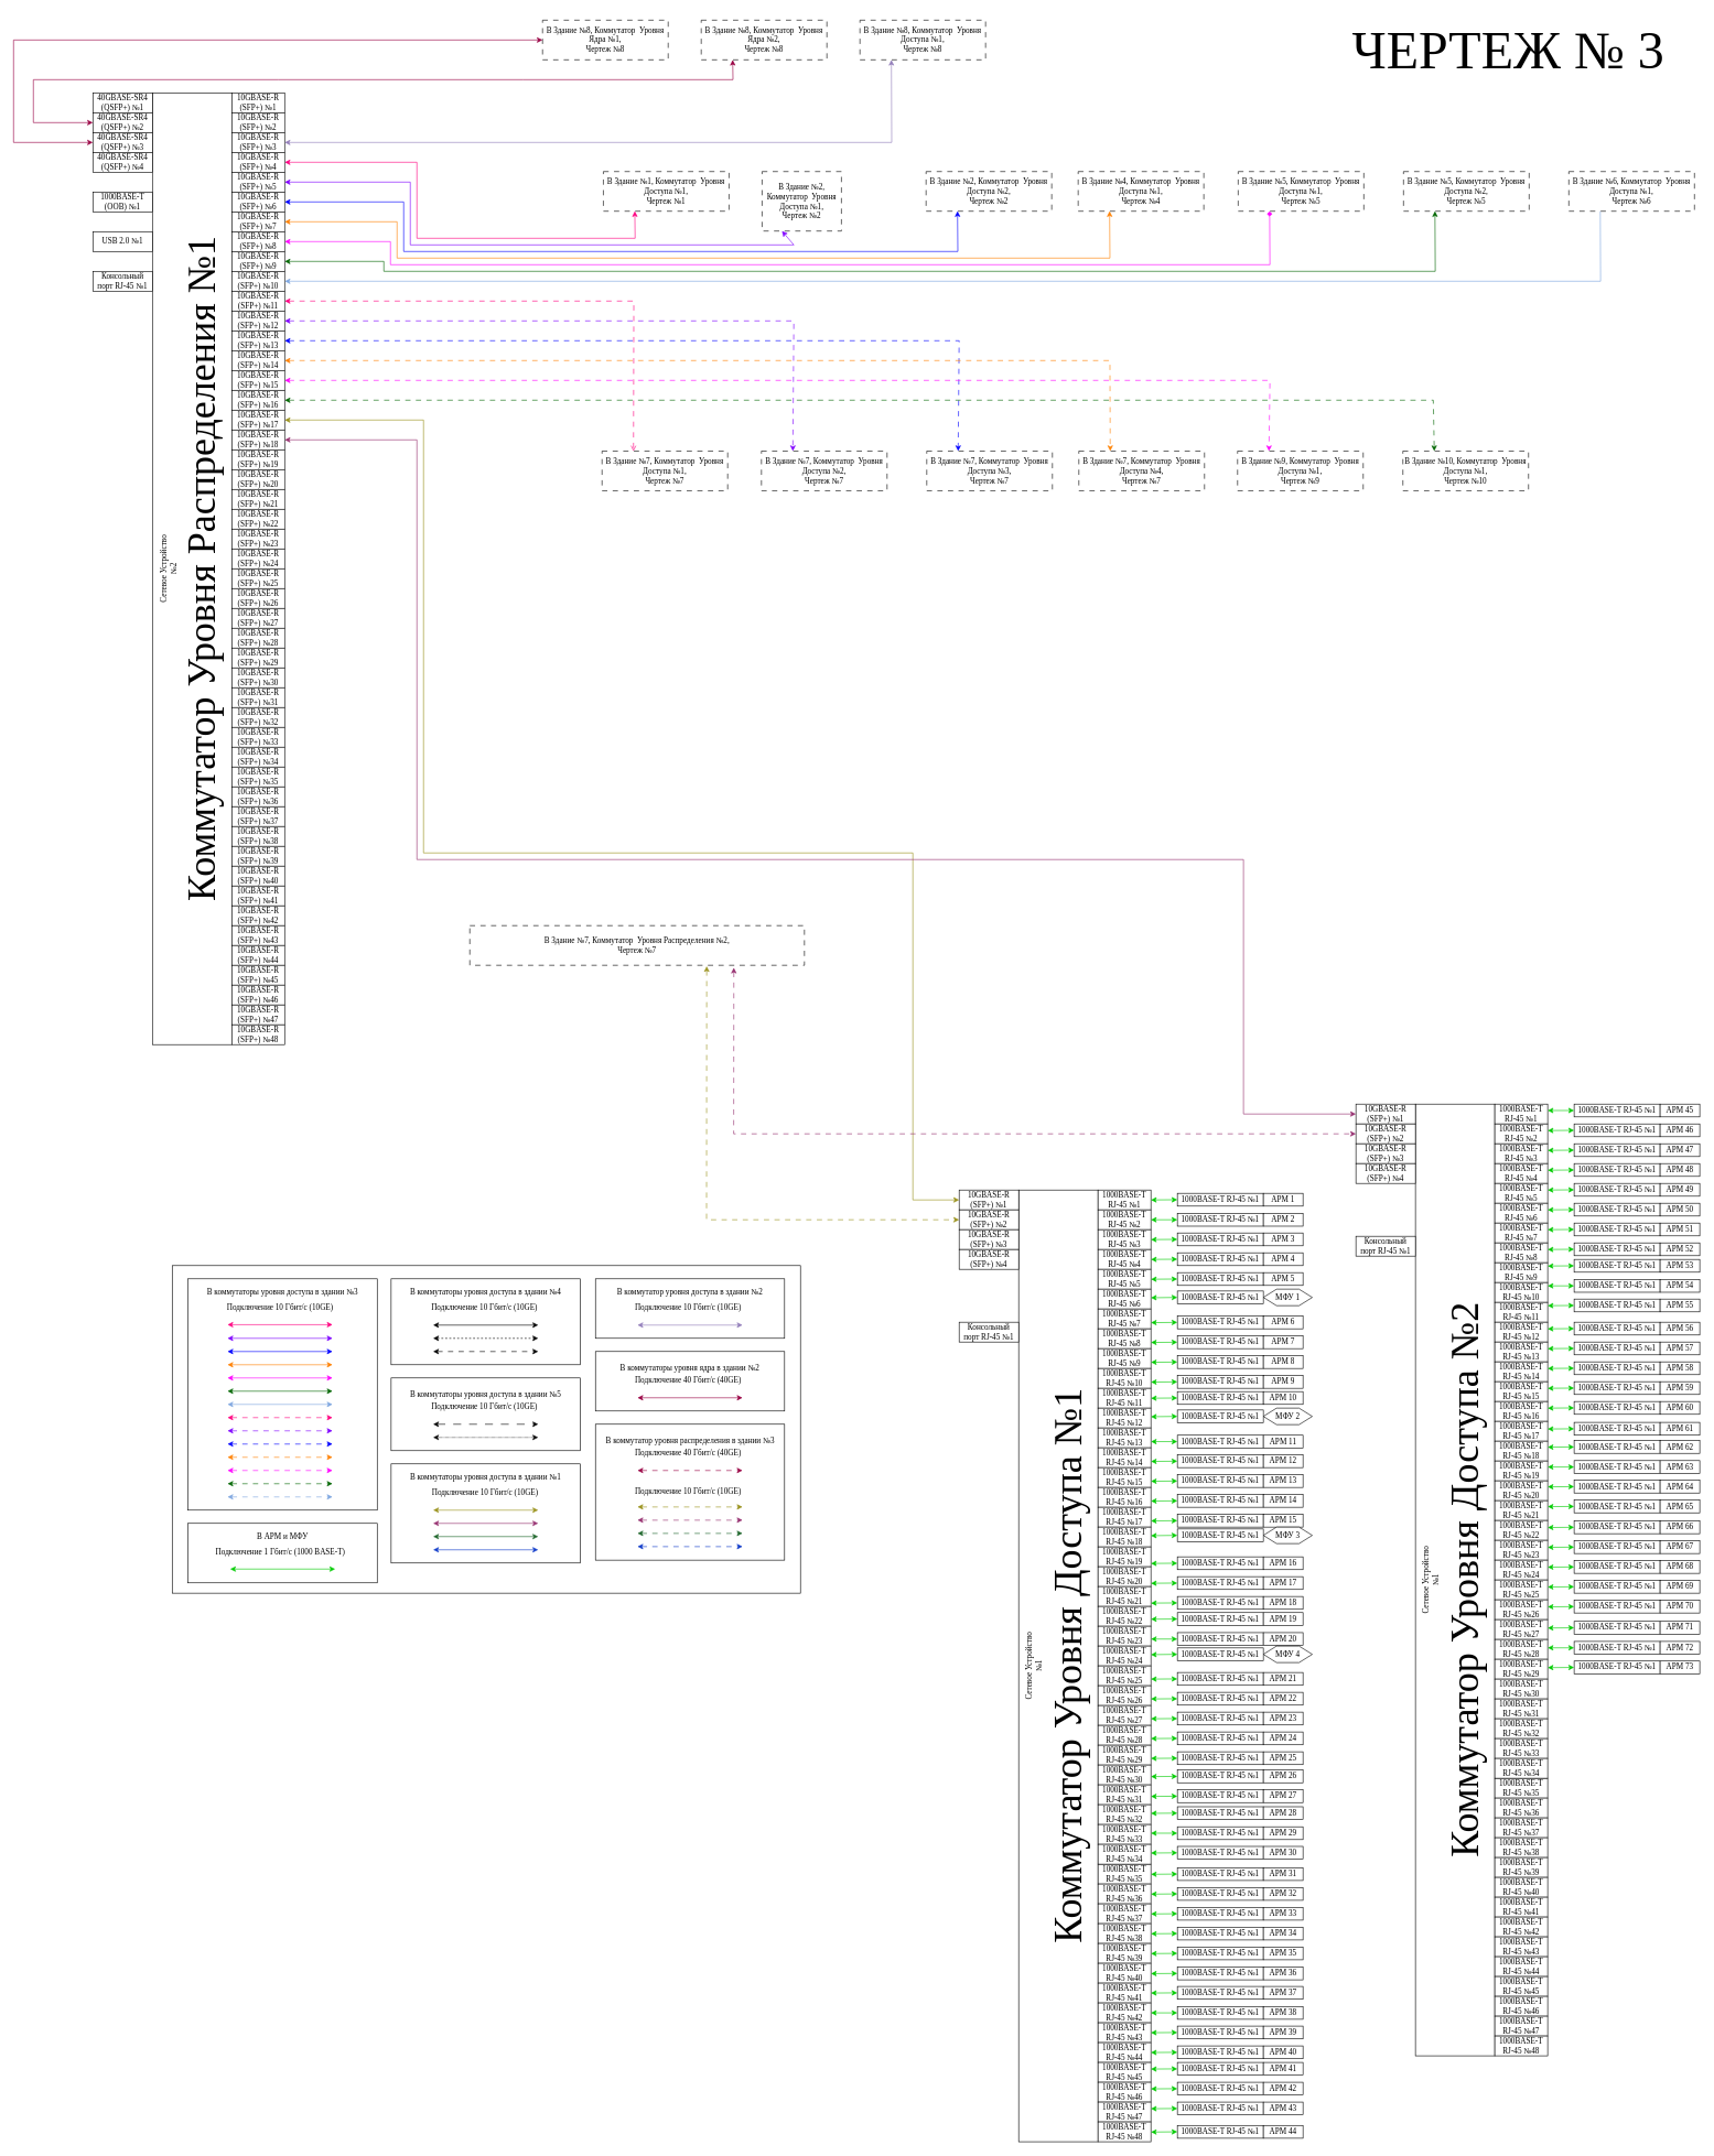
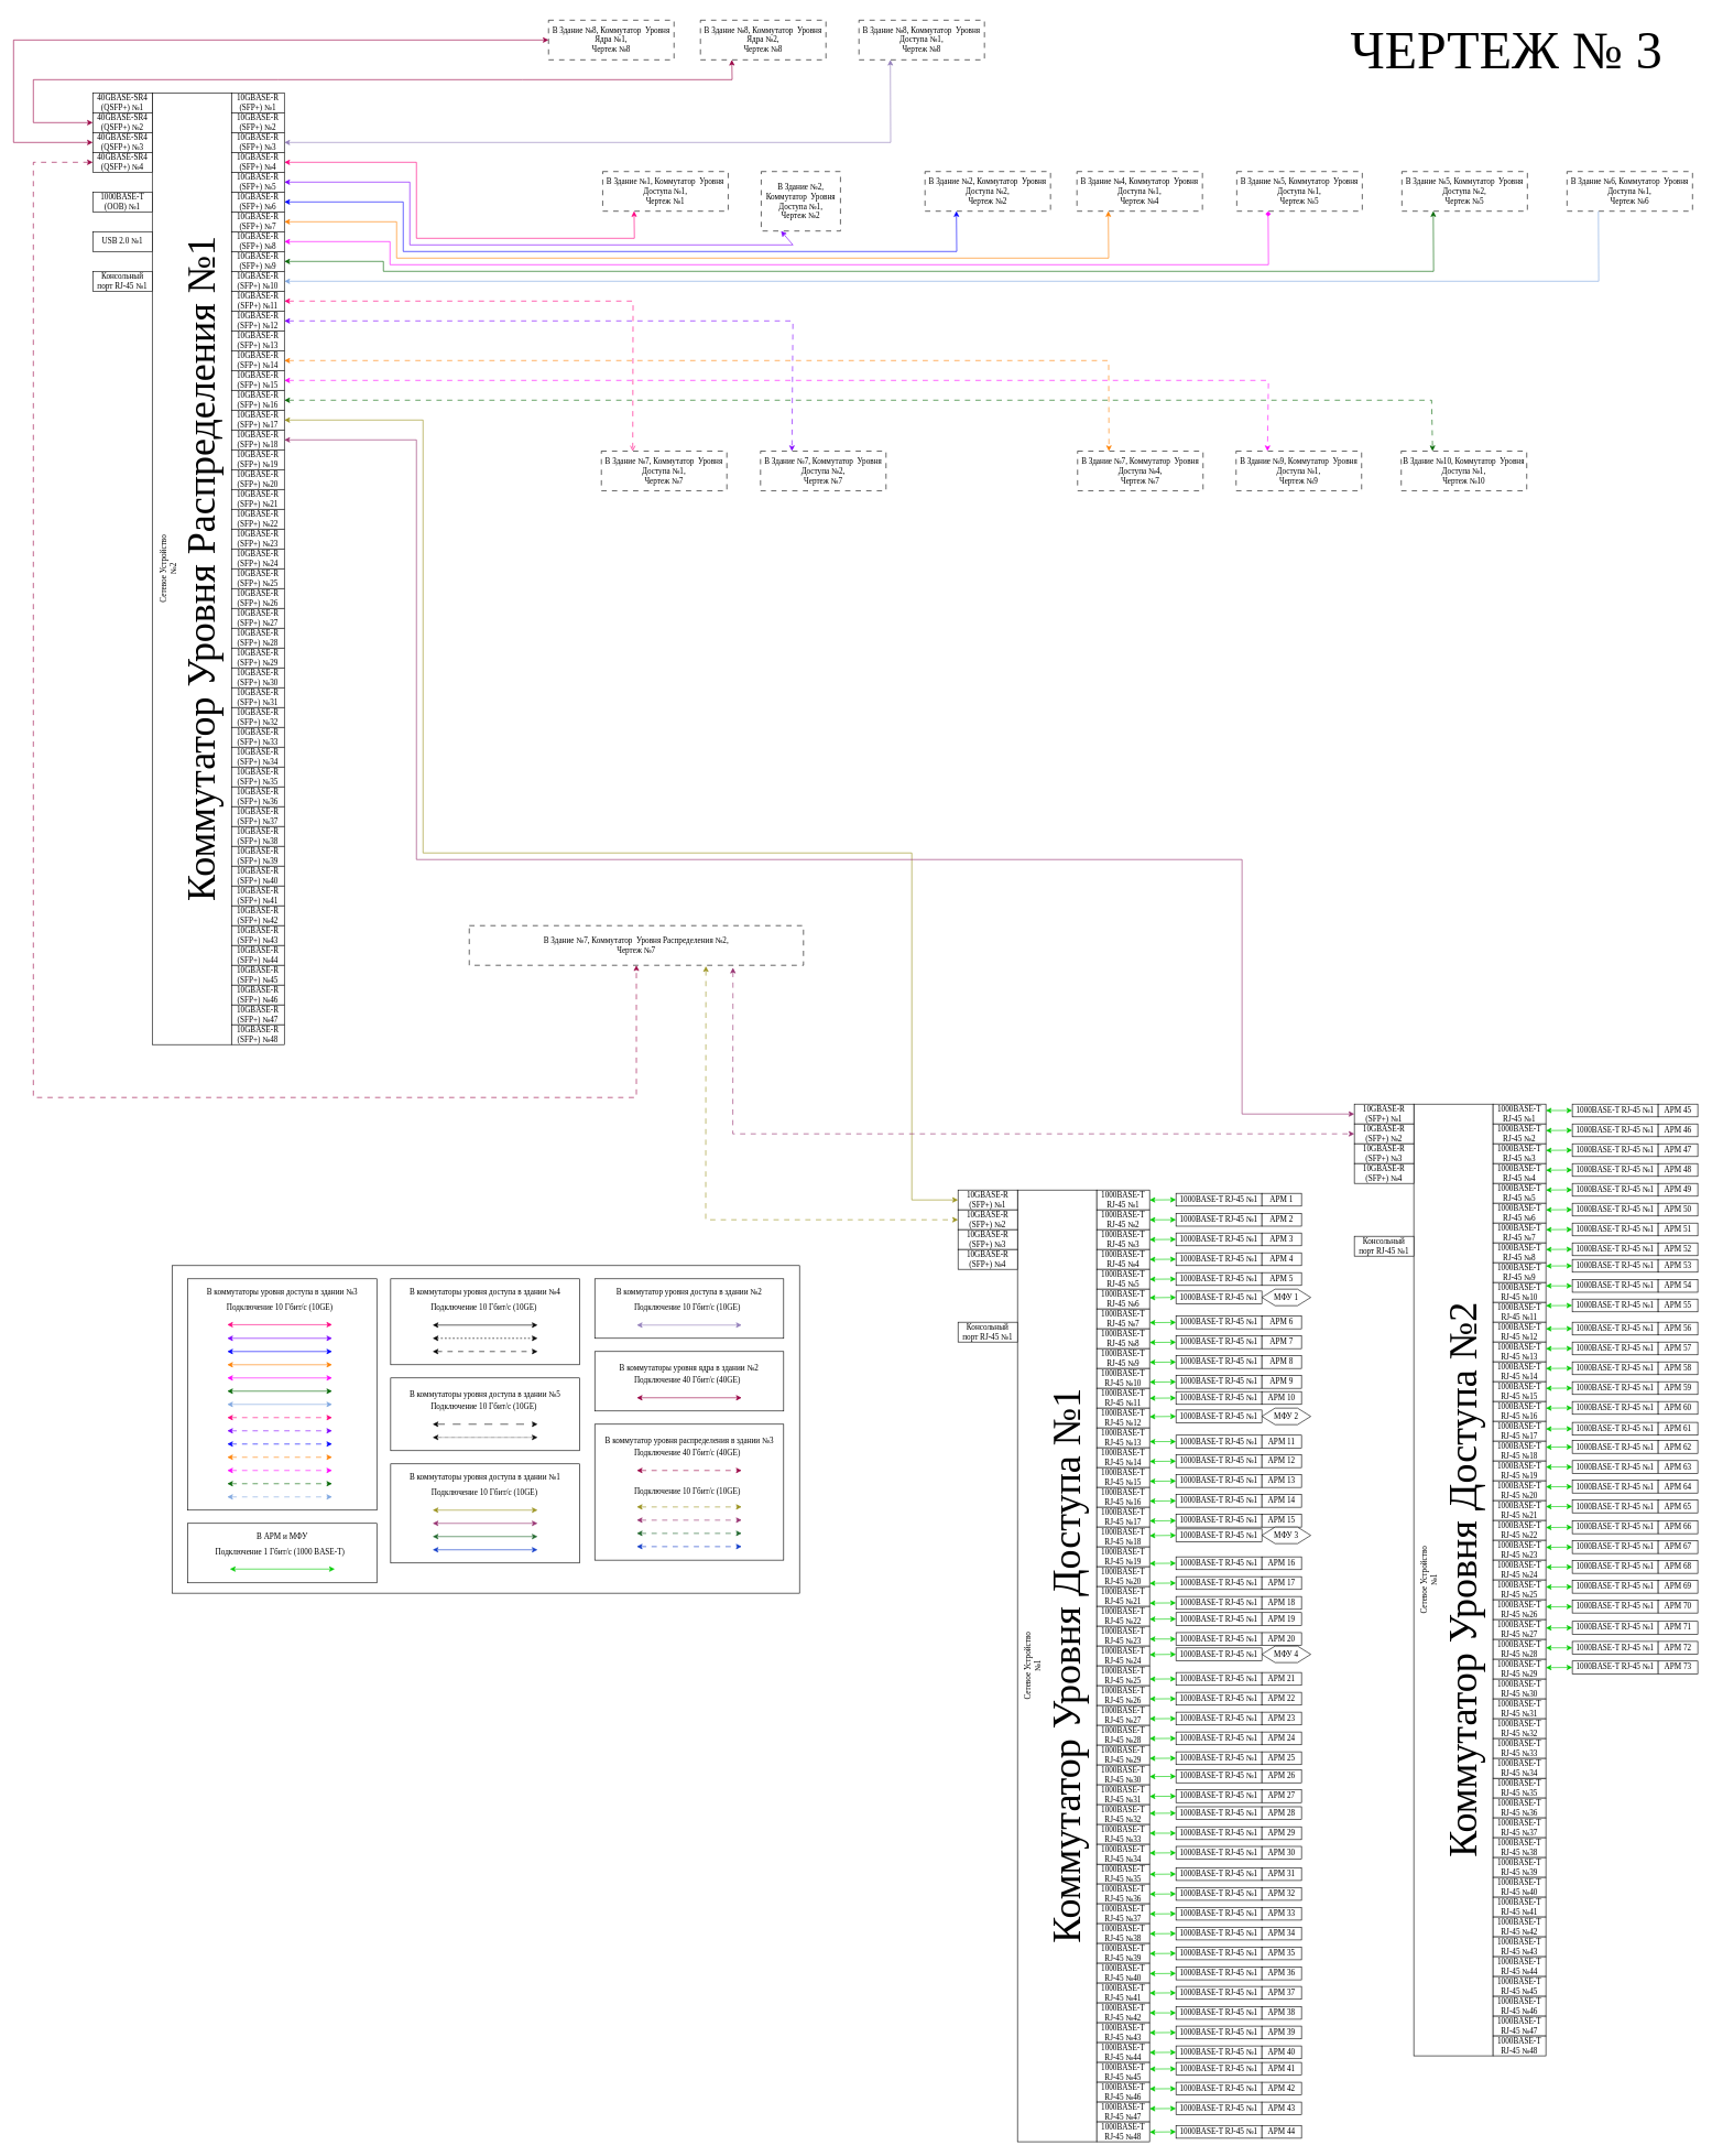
- <mxCell id="515" value="В Здание №8, Коммутатор&amp;nbsp; Уровня Ядра №1,&lt;div style=&quot;border-color: var(--border-color);&quot;&gt;Чертеж №8&lt;/div&gt;" style="rounded=0;whiteSpace=wrap;html=1;dashed=1;dashPattern=8 8;fontFamily=Times New Roman;" parent="1" vertex="1"><mxGeometry x="820" y="30" width="190" height="60" as="geometry" /></mxCell>
+ <mxCell id="515" value="В Здание №8, Коммутатор&amp;nbsp; Уровня Ядра №1,&lt;div style=&quot;border-color: var(--border-color);&quot;&gt;Чертеж №8&lt;/div&gt;" style="rounded=0;whiteSpace=wrap;html=1;dashed=1;dashPattern=8 8;fontFamily=Times New Roman;" parent="1" vertex="1"><mxGeometry x="830" y="30" width="190" height="60" as="geometry" /></mxCell>
+ <mxCell id="552" value="" style="endArrow=classic;startArrow=classic;html=1;rounded=0;entryX=0.5;entryY=1;entryDx=0;entryDy=0;strokeColor=#990243;exitX=0;exitY=0.5;exitDx=0;exitDy=0;fontFamily=Times New Roman;dashed=1;dashPattern=8 8;" parent="1" source="514" target="549" edge="1"><mxGeometry width="50" height="50" relative="1" as="geometry"><mxPoint x="120" y="230" as="sourcePoint" /><mxPoint x="1118" y="100" as="targetPoint" /><Array as="points"><mxPoint x="50" y="245" /><mxPoint x="50" y="1660" /><mxPoint x="963" y="1660" /></Array></mxGeometry></mxCell>
- <mxCell id="541" value="" style="endArrow=classic;startArrow=classic;html=1;rounded=0;strokeColor=#0000FF;dashed=1;dashPattern=8 8;entryX=0.25;entryY=0;entryDx=0;entryDy=0;exitX=1;exitY=0.5;exitDx=0;exitDy=0;fontFamily=Times New Roman;" parent="1" source="472" target="525" edge="1"><mxGeometry width="50" height="50" relative="1" as="geometry"><mxPoint x="450" y="530" as="sourcePoint" /><mxPoint x="1446.6" y="827.62" as="targetPoint" /><Array as="points"><mxPoint x="1450" y="515" /></Array></mxGeometry></mxCell>
- <mxCell id="525" value="В Здание №7, Коммутатор&amp;nbsp; Уровня Доступа №3,&lt;div style=&quot;border-color: var(--border-color);&quot;&gt;Чертеж №7&lt;/div&gt;" style="rounded=0;whiteSpace=wrap;html=1;dashed=1;dashPattern=8 8;fontFamily=Times New Roman;" parent="1" vertex="1"><mxGeometry x="1401" y="682" width="190" height="60" as="geometry" /></mxCell>
